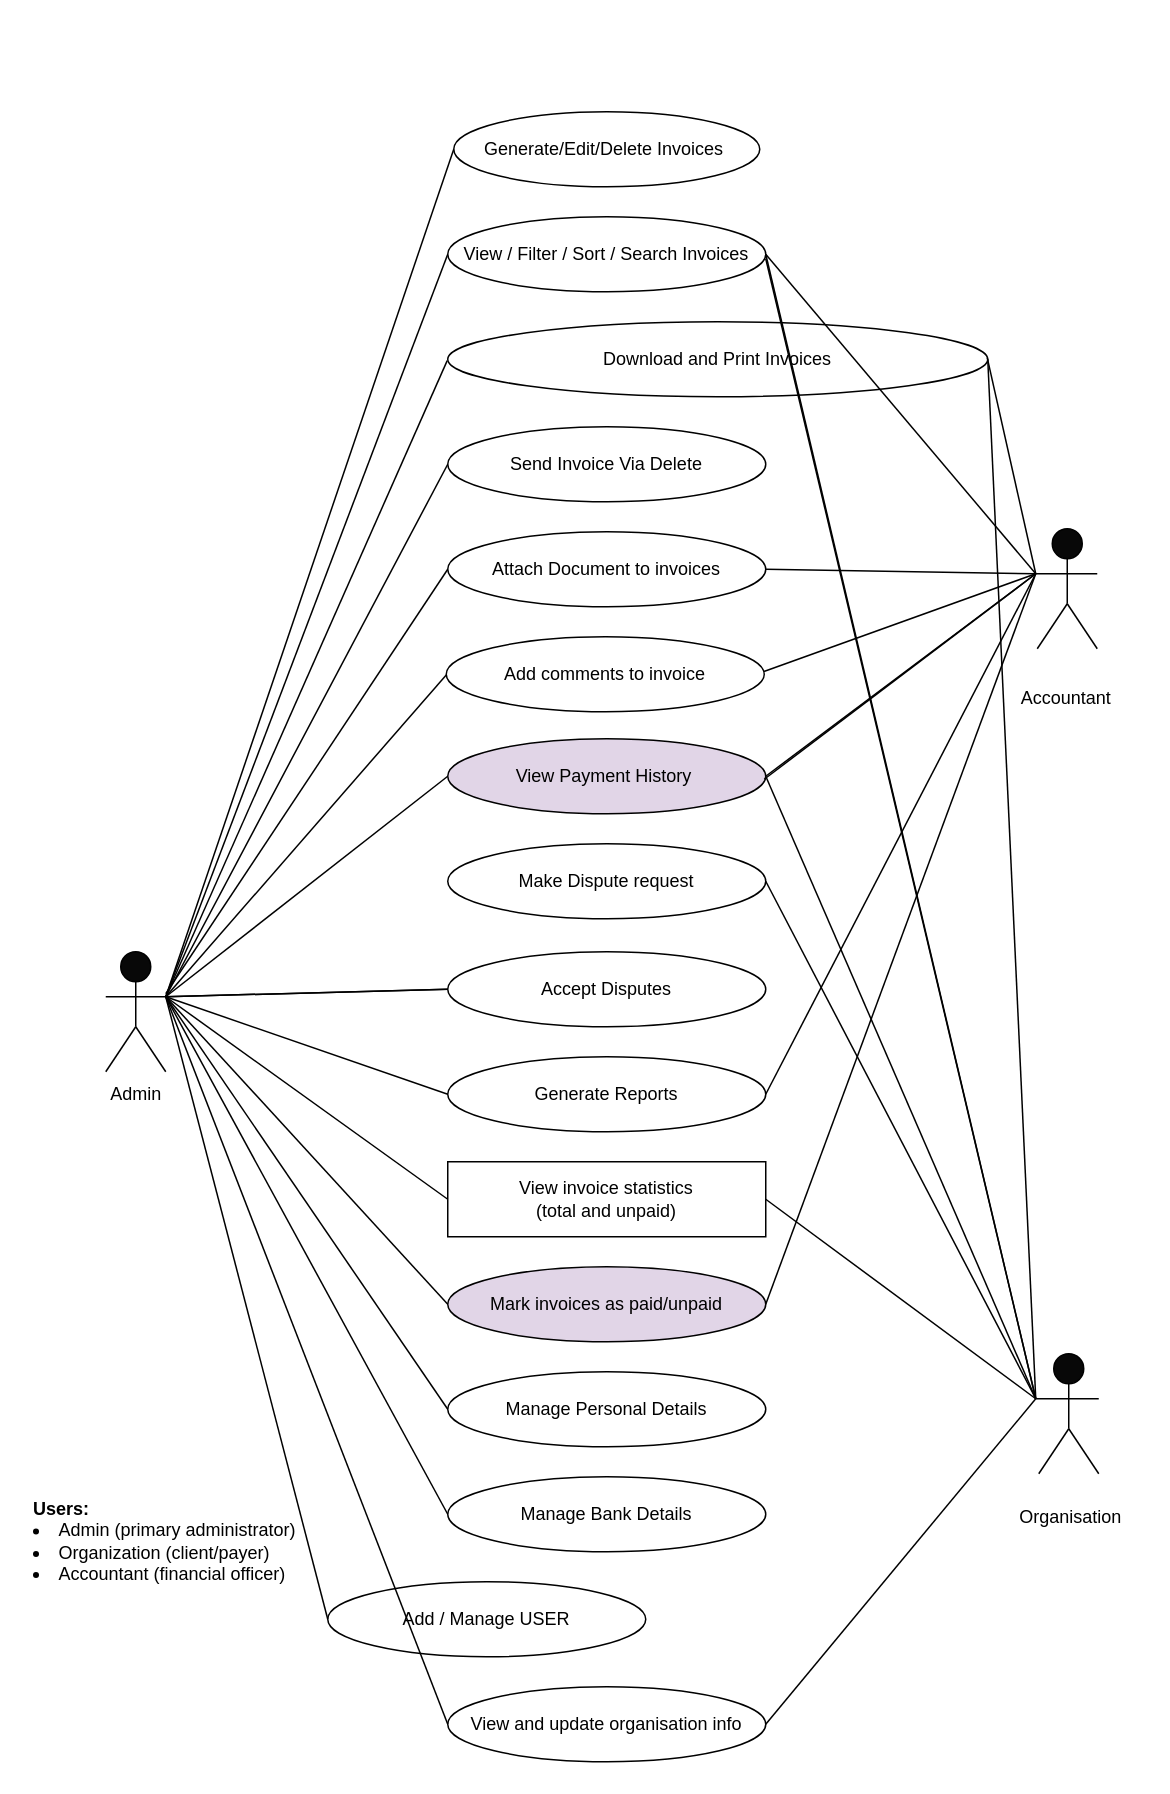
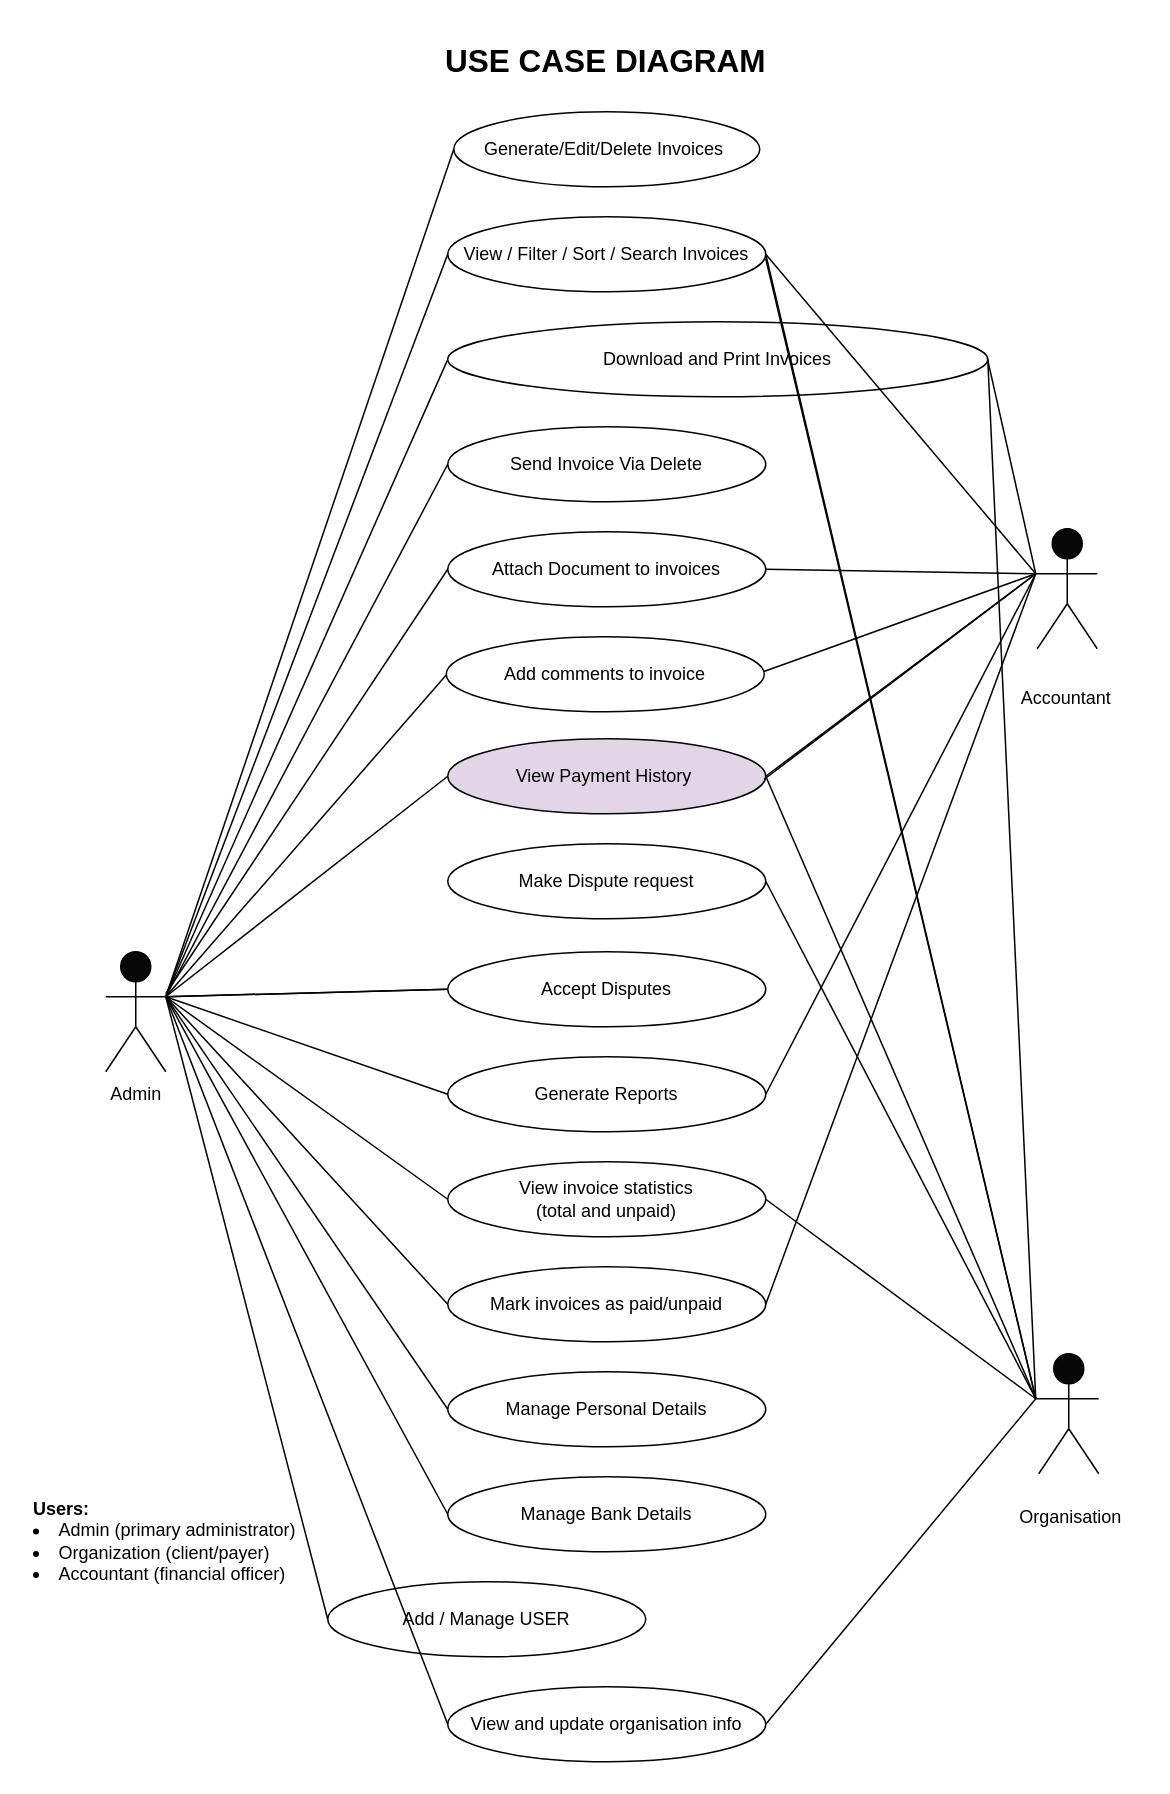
+ <mxCell id="19" value="&lt;font style=&quot;font-size: 21px;&quot;&gt;&lt;b&gt;USE CASE DIAGRAM&lt;/b&gt;&lt;/font&gt;" style="text;html=1;align=center;verticalAlign=middle;resizable=0;points=[];autosize=1;strokeColor=none;fillColor=none;" vertex="1" parent="1"><mxGeometry x="283" y="20" width="240" height="40" as="geometry" /></mxCell>
- <mxCell id="14" value="&lt;div style=&quot;text-wrap-mode: nowrap;&quot;&gt;&lt;div&gt;&lt;span style=&quot;background-color: initial;&quot;&gt;View invoice statistics&lt;/span&gt;&lt;/div&gt;&lt;div&gt;&lt;span style=&quot;background-color: initial;&quot;&gt;(total and unpaid)&lt;/span&gt;&lt;/div&gt;&lt;/div&gt;" style="whiteSpace=wrap;html=1;rounded=0;" vertex="1" parent="1"><mxGeometry x="298" y="774" width="212" height="50" as="geometry" /></mxCell>
+ <mxCell id="14" value="&lt;div style=&quot;text-wrap-mode: nowrap;&quot;&gt;&lt;div&gt;&lt;span style=&quot;background-color: initial;&quot;&gt;View invoice statistics&lt;/span&gt;&lt;/div&gt;&lt;div&gt;&lt;span style=&quot;background-color: initial;&quot;&gt;(total and unpaid)&lt;/span&gt;&lt;/div&gt;&lt;/div&gt;" style="ellipse;whiteSpace=wrap;html=1;" vertex="1" parent="1"><mxGeometry x="298" y="774" width="212" height="50" as="geometry" /></mxCell>
- <mxCell id="11" value="&lt;div style=&quot;text-wrap-mode: nowrap;&quot;&gt;&lt;div&gt;&lt;span style=&quot;background-color: initial;&quot;&gt;Mark invoices as paid/unpaid&lt;/span&gt;&lt;/div&gt;&lt;/div&gt;" style="ellipse;whiteSpace=wrap;html=1;fillColor=#e1d5e7;" vertex="1" parent="1"><mxGeometry x="298" y="844" width="212" height="50" as="geometry" /></mxCell>
+ <mxCell id="11" value="&lt;div style=&quot;text-wrap-mode: nowrap;&quot;&gt;&lt;div&gt;&lt;span style=&quot;background-color: initial;&quot;&gt;Mark invoices as paid/unpaid&lt;/span&gt;&lt;/div&gt;&lt;/div&gt;" style="ellipse;whiteSpace=wrap;html=1;" vertex="1" parent="1"><mxGeometry x="298" y="844" width="212" height="50" as="geometry" /></mxCell>
